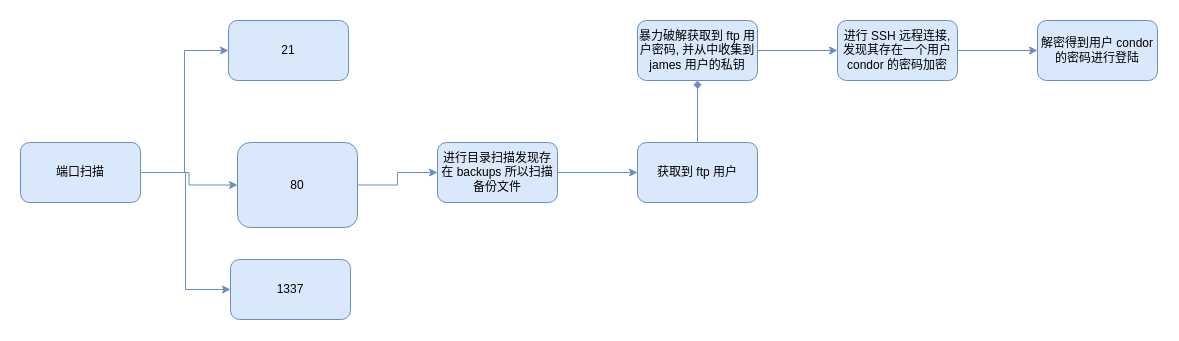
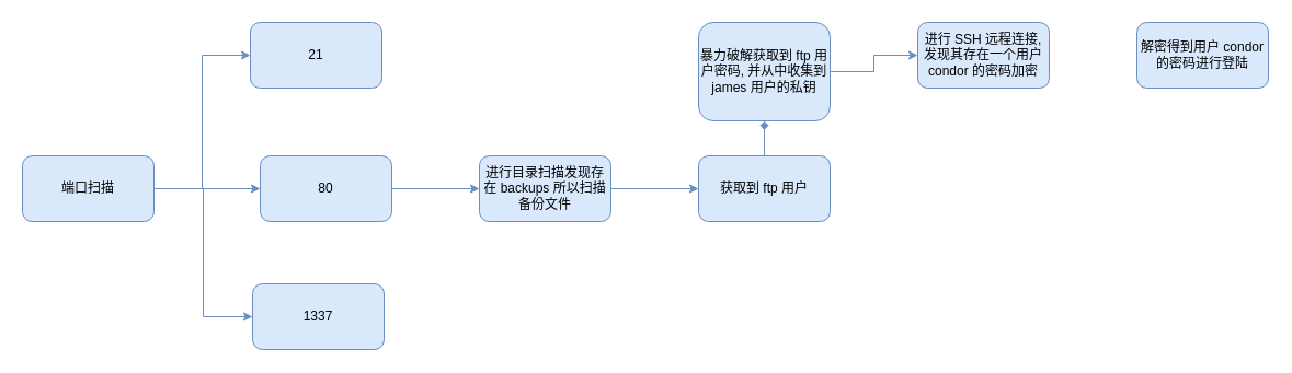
- <mxCell id="15" value="暴力破解获取到 ftp 用户密码, 并从中收集到 james 用户的私钥" style="whiteSpace=wrap;html=1;rounded=1;fillColor=#dae8fc;strokeColor=#6c8ebf;" vertex="1" parent="1"><mxGeometry x="637" y="20" width="120" height="60" as="geometry" /></mxCell>
+ <mxCell id="15" value="暴力破解获取到 ftp 用户密码, 并从中收集到 james 用户的私钥" style="whiteSpace=wrap;html=1;rounded=1;fillColor=#dae8fc;strokeColor=#6c8ebf;" vertex="1" parent="1"><mxGeometry x="637" y="20" width="120" height="90" as="geometry" /></mxCell>
- <mxCell id="16" value="" style="edgeStyle=orthogonalEdgeStyle;rounded=0;orthogonalLoop=1;jettySize=auto;html=1;fillColor=#dae8fc;strokeColor=#6c8ebf;" edge="1" parent="1" source="17" target="18"><mxGeometry relative="1" as="geometry" /></mxCell>
- <mxCell id="9" value="80" style="whiteSpace=wrap;html=1;rounded=1;fillColor=#dae8fc;strokeColor=#6c8ebf;" vertex="1" parent="1"><mxGeometry x="237" y="142" width="120" height="85" as="geometry" /></mxCell>
+ <mxCell id="9" value="80" style="whiteSpace=wrap;html=1;rounded=1;fillColor=#dae8fc;strokeColor=#6c8ebf;" vertex="1" parent="1"><mxGeometry x="237" y="142" width="120" height="60" as="geometry" /></mxCell>
